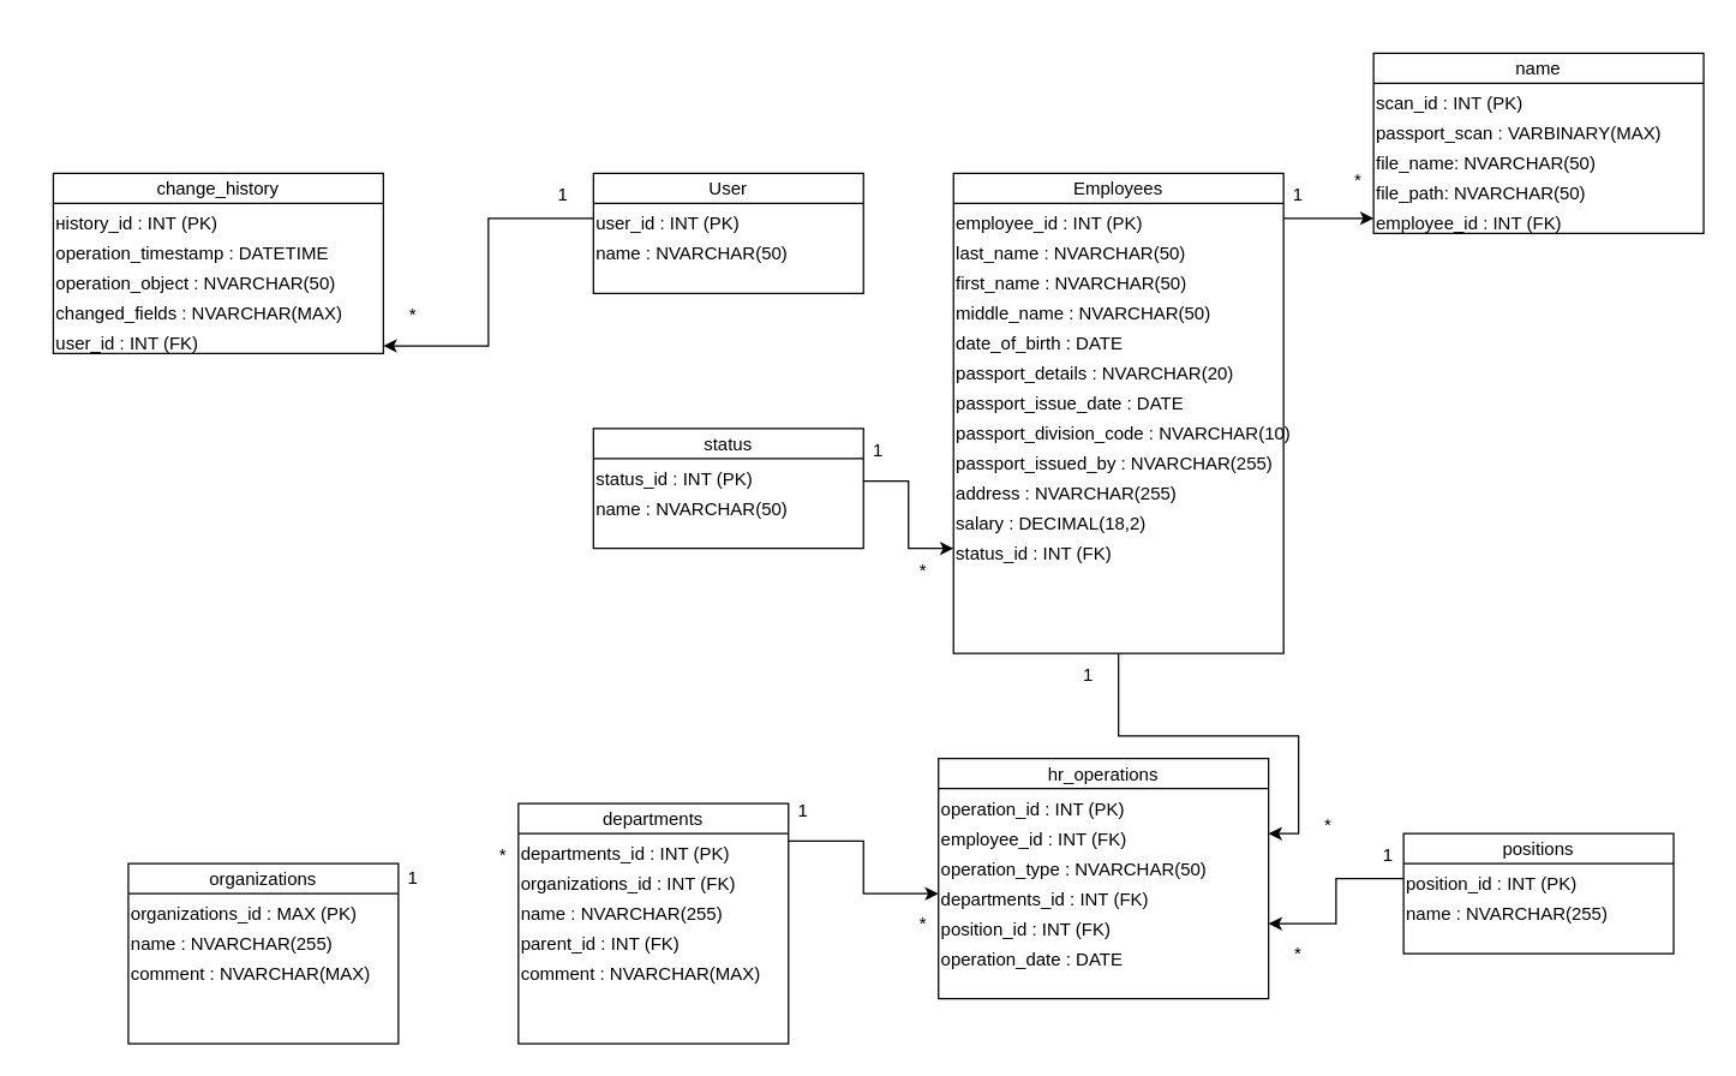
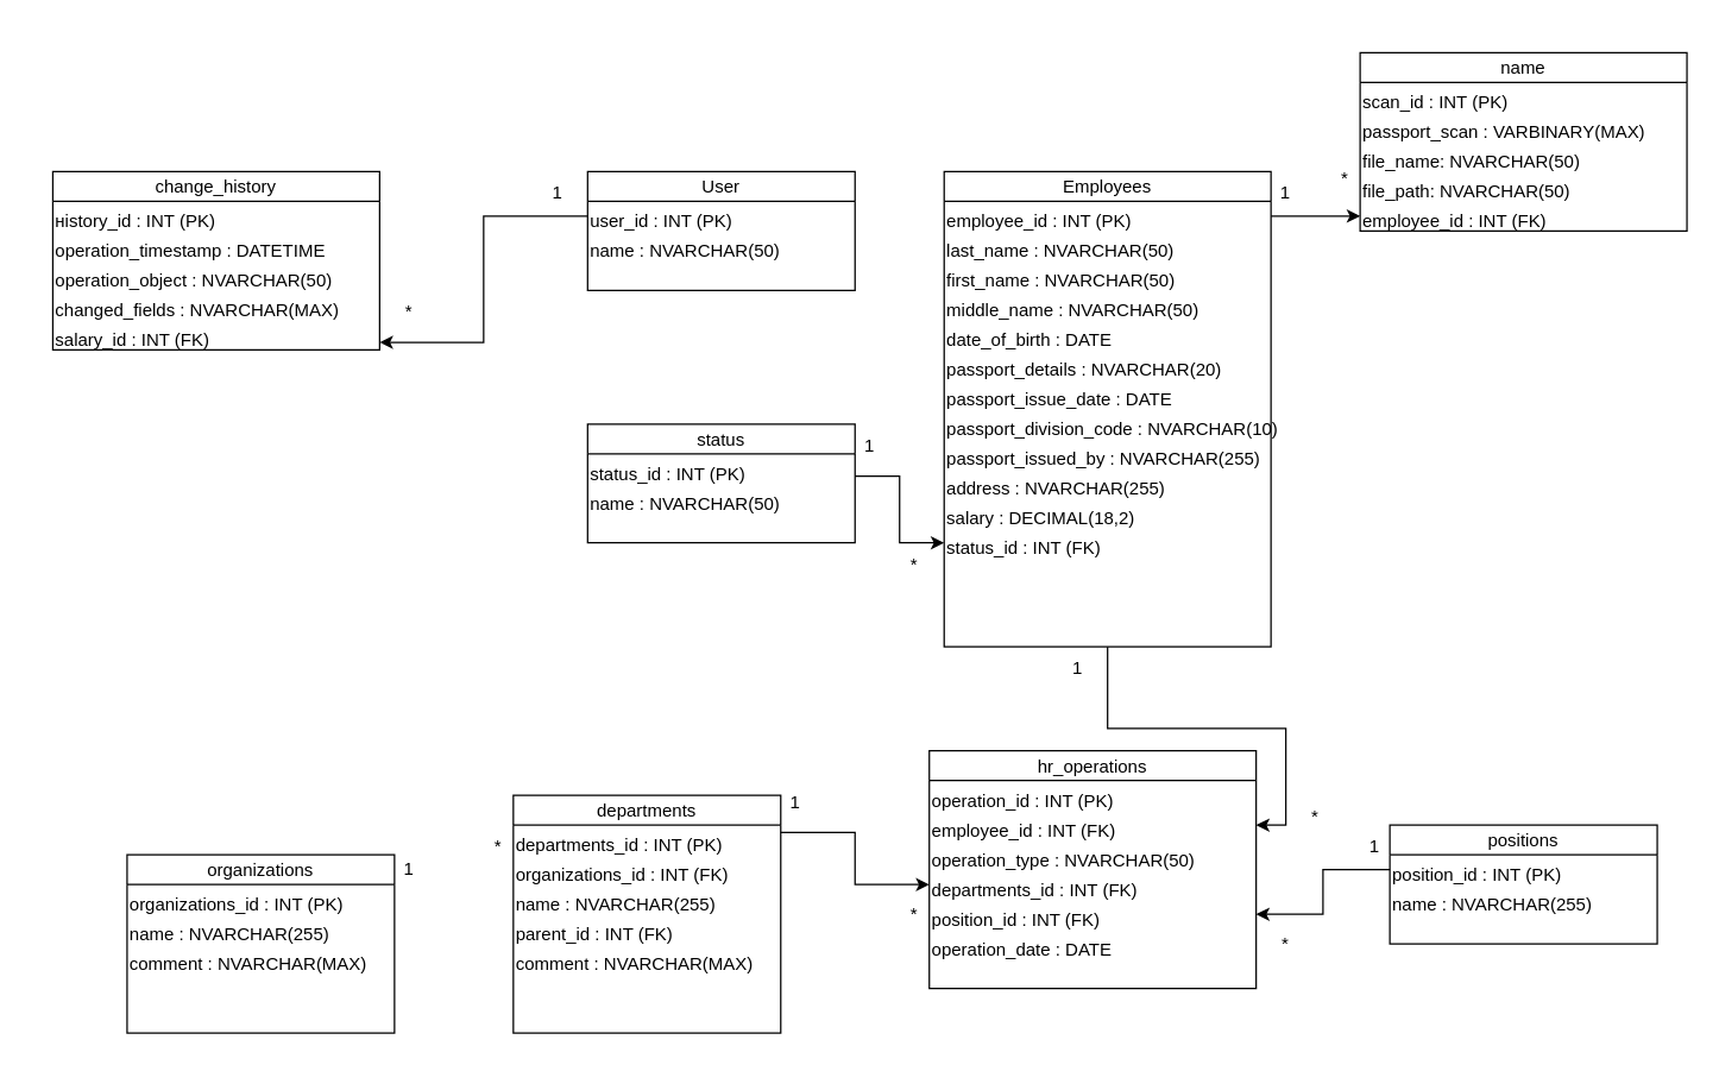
- <mxCell id="50" value="user_id : INT (FK)" style="text;align=left;verticalAlign=top;" vertex="1" parent="45"><mxGeometry y="100" width="220" height="20" as="geometry" /></mxCell>
+ <mxCell id="50" value="salary_id : INT (FK)" style="text;align=left;verticalAlign=top;" vertex="1" parent="45"><mxGeometry y="100" width="220" height="20" as="geometry" /></mxCell>
- <mxCell id="3" value="organizations_id : MAX (PK)" style="text;align=left;verticalAlign=top;" vertex="1" parent="2"><mxGeometry y="20" width="180" height="20" as="geometry" /></mxCell>
+ <mxCell id="3" value="organizations_id : INT (PK)" style="text;align=left;verticalAlign=top;" vertex="1" parent="2"><mxGeometry y="20" width="180" height="20" as="geometry" /></mxCell>
